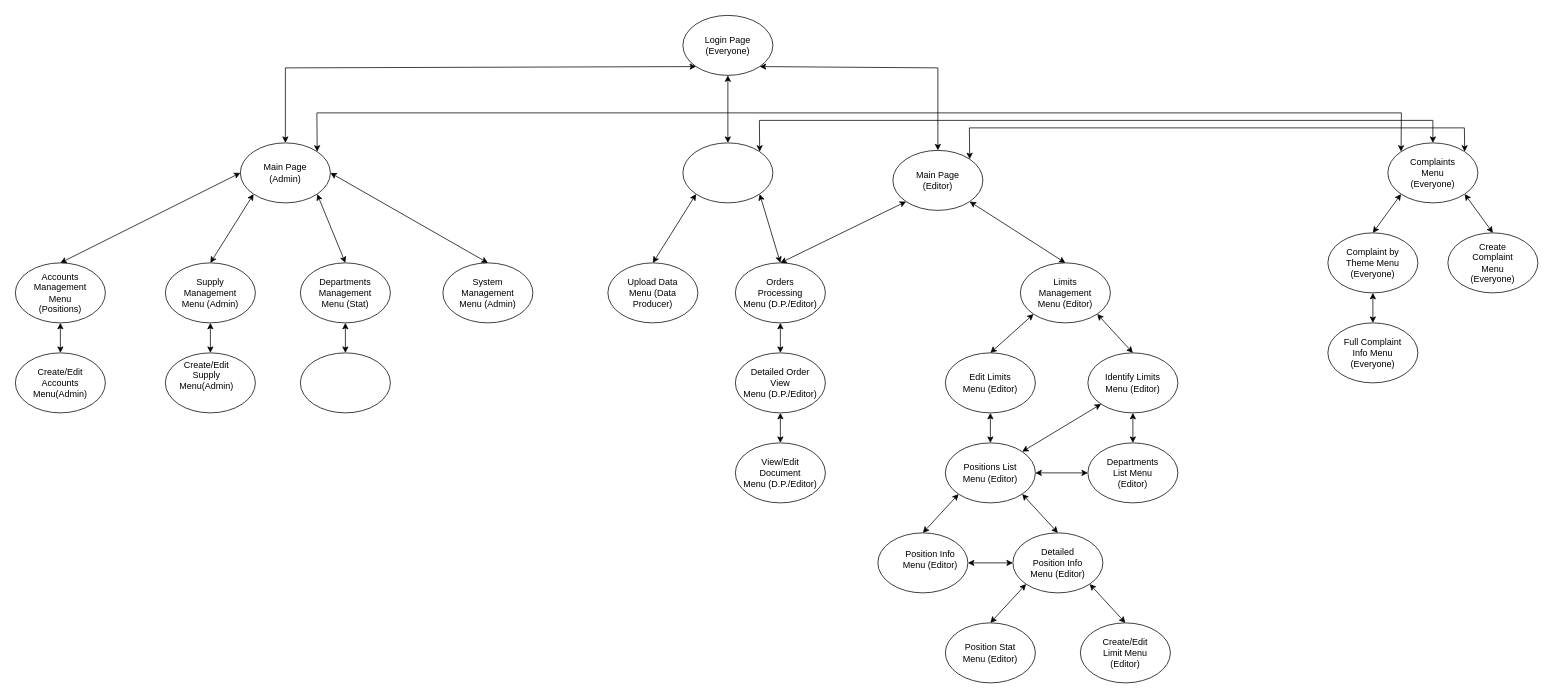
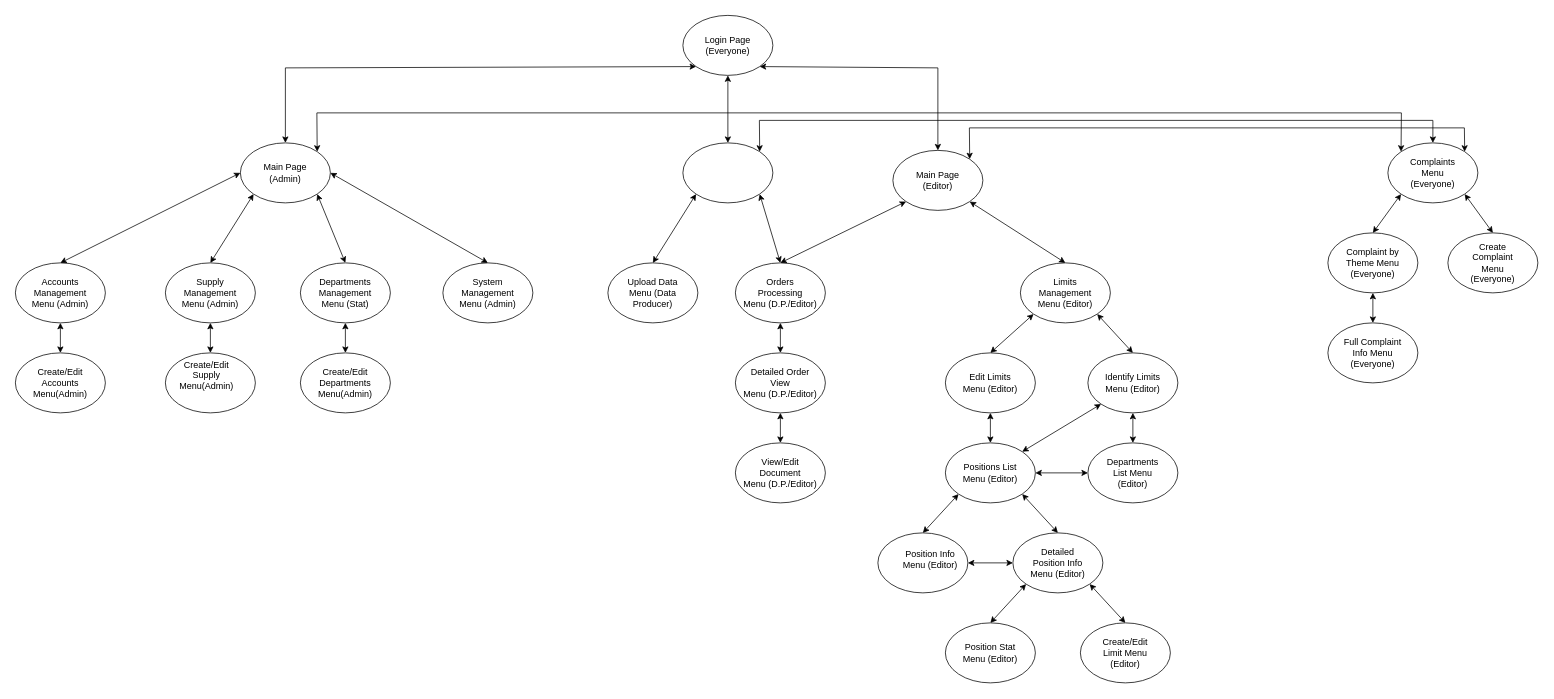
- <mxCell id="22" value="Accounts Management Menu (Positions)" style="text;html=1;strokeColor=none;fillColor=none;align=center;verticalAlign=middle;whiteSpace=wrap;rounded=0;" vertex="1" parent="1"><mxGeometry x="40" y="372.5" width="80" height="35" as="geometry" /></mxCell>
+ <mxCell id="22" value="Accounts Management Menu (Admin)" style="text;html=1;strokeColor=none;fillColor=none;align=center;verticalAlign=middle;whiteSpace=wrap;rounded=0;" vertex="1" parent="1"><mxGeometry x="40" y="372.5" width="80" height="35" as="geometry" /></mxCell>
+ <mxCell id="27" value="Create/Edit Departments Menu(Admin)" style="text;html=1;strokeColor=none;fillColor=none;align=center;verticalAlign=middle;whiteSpace=wrap;rounded=0;" vertex="1" parent="1"><mxGeometry x="420" y="492.5" width="80" height="35" as="geometry" /></mxCell>
